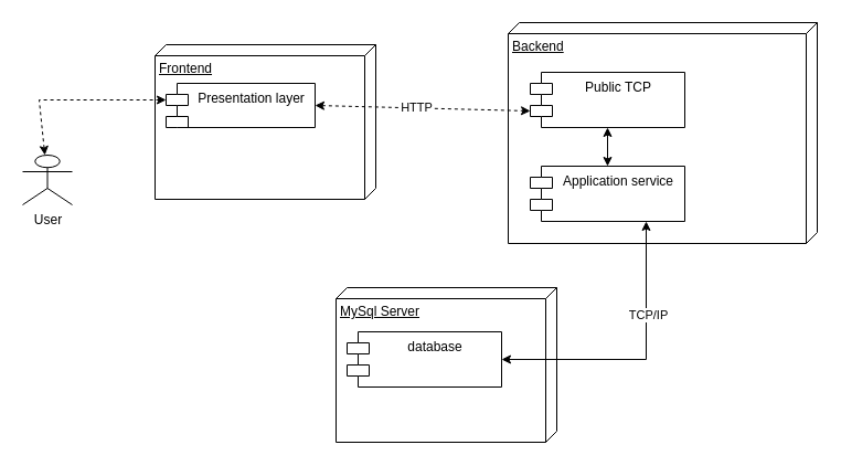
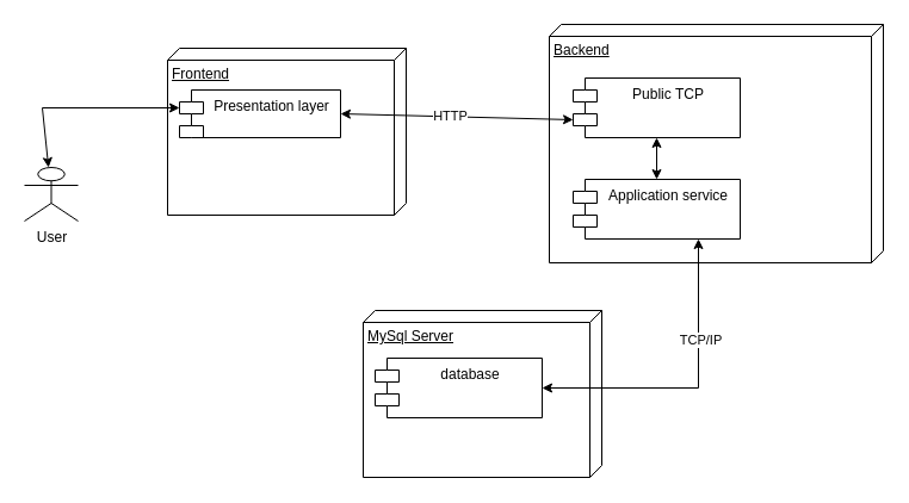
- <mxCell id="13" value="" style="endArrow=classic;startArrow=classic;html=1;rounded=0;entryX=0;entryY=0;entryDx=0;entryDy=15;entryPerimeter=0;dashed=1;" edge="1" parent="1" source="12" target="6"><mxGeometry width="50" height="50" relative="1" as="geometry"><mxPoint x="420" y="330" as="sourcePoint" /><mxPoint x="470" y="280" as="targetPoint" /><Array as="points"><mxPoint x="35" y="90" /></Array></mxGeometry></mxCell>
+ <mxCell id="13" value="" style="endArrow=classic;startArrow=classic;html=1;rounded=0;entryX=0;entryY=0;entryDx=0;entryDy=15;entryPerimeter=0;" edge="1" parent="1" source="12" target="6"><mxGeometry width="50" height="50" relative="1" as="geometry"><mxPoint x="420" y="330" as="sourcePoint" /><mxPoint x="470" y="280" as="targetPoint" /><Array as="points"><mxPoint x="35" y="90" /></Array></mxGeometry></mxCell>
- <mxCell id="10" value="" style="endArrow=classic;startArrow=classic;html=1;rounded=0;entryX=0;entryY=0;entryDx=0;entryDy=35;entryPerimeter=0;exitX=1;exitY=0.5;exitDx=0;exitDy=0;dashed=1;" edge="1" parent="1" source="6" target="8"><mxGeometry width="50" height="50" relative="1" as="geometry"><mxPoint x="420" y="330" as="sourcePoint" /><mxPoint x="470" y="280" as="targetPoint" /></mxGeometry></mxCell>
+ <mxCell id="10" value="" style="endArrow=classic;startArrow=classic;html=1;rounded=0;entryX=0;entryY=0;entryDx=0;entryDy=35;entryPerimeter=0;exitX=1;exitY=0.5;exitDx=0;exitDy=0;" edge="1" parent="1" source="6" target="8"><mxGeometry width="50" height="50" relative="1" as="geometry"><mxPoint x="420" y="330" as="sourcePoint" /><mxPoint x="470" y="280" as="targetPoint" /></mxGeometry></mxCell>
